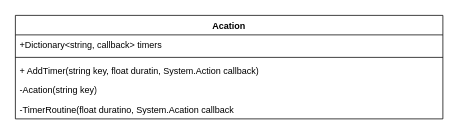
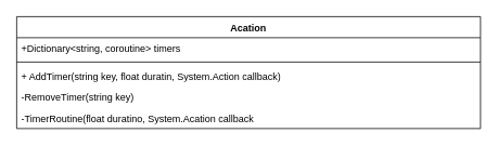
- <mxCell id="3" value="+Dictionary&amp;lt;string, callback&amp;gt; timers" style="text;strokeColor=none;fillColor=none;align=left;verticalAlign=top;spacingLeft=4;spacingRight=4;overflow=hidden;rotatable=0;points=[[0,0.5],[1,0.5]];portConstraint=eastwest;whiteSpace=wrap;html=1;" vertex="1" parent="2"><mxGeometry y="26" width="570" height="26" as="geometry" /></mxCell>
+ <mxCell id="3" value="+Dictionary&amp;lt;string, coroutine&amp;gt; timers" style="text;strokeColor=none;fillColor=none;align=left;verticalAlign=top;spacingLeft=4;spacingRight=4;overflow=hidden;rotatable=0;points=[[0,0.5],[1,0.5]];portConstraint=eastwest;whiteSpace=wrap;html=1;" vertex="1" parent="2"><mxGeometry y="26" width="570" height="26" as="geometry" /></mxCell>
- <mxCell id="6" value="-Acation(string key)" style="text;strokeColor=none;fillColor=none;align=left;verticalAlign=top;spacingLeft=4;spacingRight=4;overflow=hidden;rotatable=0;points=[[0,0.5],[1,0.5]];portConstraint=eastwest;whiteSpace=wrap;html=1;" vertex="1" parent="2"><mxGeometry y="86" width="570" height="26" as="geometry" /></mxCell>
+ <mxCell id="6" value="-RemoveTimer(string key)" style="text;strokeColor=none;fillColor=none;align=left;verticalAlign=top;spacingLeft=4;spacingRight=4;overflow=hidden;rotatable=0;points=[[0,0.5],[1,0.5]];portConstraint=eastwest;whiteSpace=wrap;html=1;" vertex="1" parent="2"><mxGeometry y="86" width="570" height="26" as="geometry" /></mxCell>
